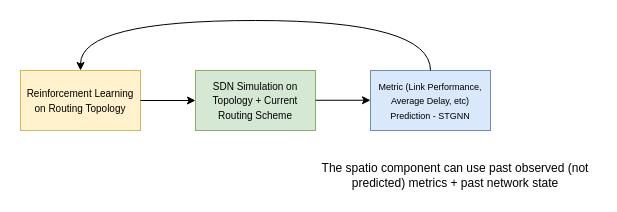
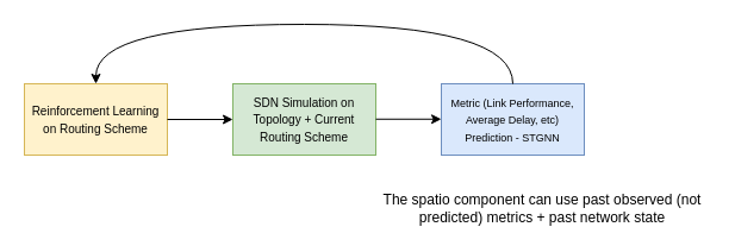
- <mxCell id="4" value="&lt;font style=&quot;font-size: 10px;&quot;&gt;Reinforcement Learning on Routing Topology&lt;/font&gt;" style="whiteSpace=wrap;html=1;fillColor=#fff2cc;strokeColor=#d6b656;" vertex="1" parent="1"><mxGeometry x="20" y="70" width="120" height="60" as="geometry" /></mxCell>
+ <mxCell id="4" value="&lt;font style=&quot;font-size: 10px;&quot;&gt;Reinforcement Learning on Routing Scheme&lt;/font&gt;" style="whiteSpace=wrap;html=1;fillColor=#fff2cc;strokeColor=#d6b656;" vertex="1" parent="1"><mxGeometry x="20" y="70" width="120" height="60" as="geometry" /></mxCell>
